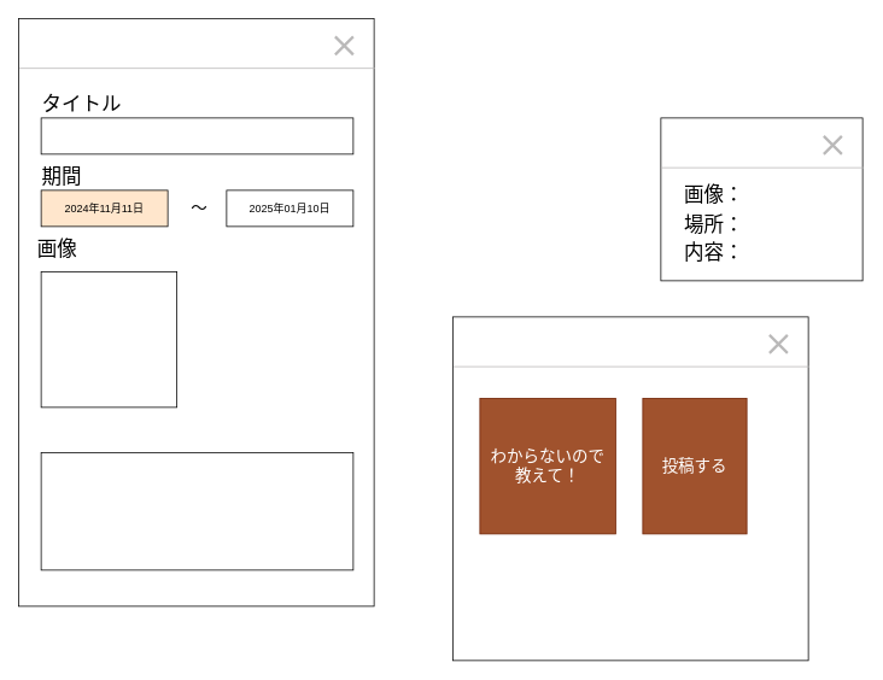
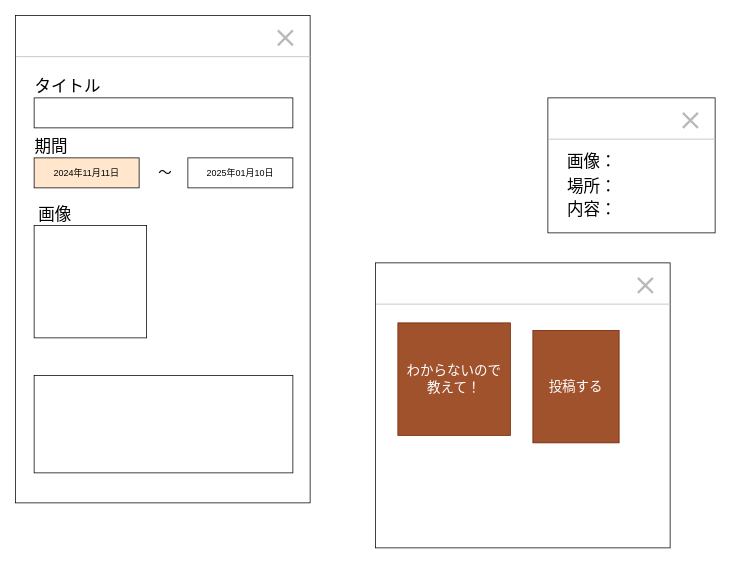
- <mxCell id="10" value="画像" style="text;strokeColor=none;fillColor=none;align=left;verticalAlign=middle;spacingLeft=4;spacingRight=4;overflow=hidden;points=[[0,0.5],[1,0.5]];portConstraint=eastwest;rotatable=0;whiteSpace=wrap;html=1;fontFamily=Verdana;fontSize=22;" vertex="1" parent="1"><mxGeometry x="35" y="260" width="150" height="30" as="geometry" /></mxCell>
+ <mxCell id="10" value="画像" style="text;strokeColor=none;fillColor=none;align=left;verticalAlign=middle;spacingLeft=4;spacingRight=4;overflow=hidden;points=[[0,0.5],[1,0.5]];portConstraint=eastwest;rotatable=0;whiteSpace=wrap;html=1;fontFamily=Verdana;fontSize=22;" vertex="1" parent="1"><mxGeometry x="45" y="270" width="150" height="30" as="geometry" /></mxCell>
- <mxCell id="22" value="わからないので&lt;div style=&quot;font-size: 18px;&quot;&gt;教えて！&lt;/div&gt;" style="whiteSpace=wrap;html=1;aspect=fixed;fillColor=#a0522d;fontColor=#ffffff;strokeColor=#6D1F00;fontSize=18;" vertex="1" parent="1"><mxGeometry x="530" y="440" width="150" height="150" as="geometry" /></mxCell>
+ <mxCell id="22" value="わからないので&lt;div style=&quot;font-size: 18px;&quot;&gt;教えて！&lt;/div&gt;" style="whiteSpace=wrap;html=1;aspect=fixed;fillColor=#a0522d;fontColor=#ffffff;strokeColor=#6D1F00;fontSize=18;" vertex="1" parent="1"><mxGeometry x="530" y="430" width="150" height="150" as="geometry" /></mxCell>
